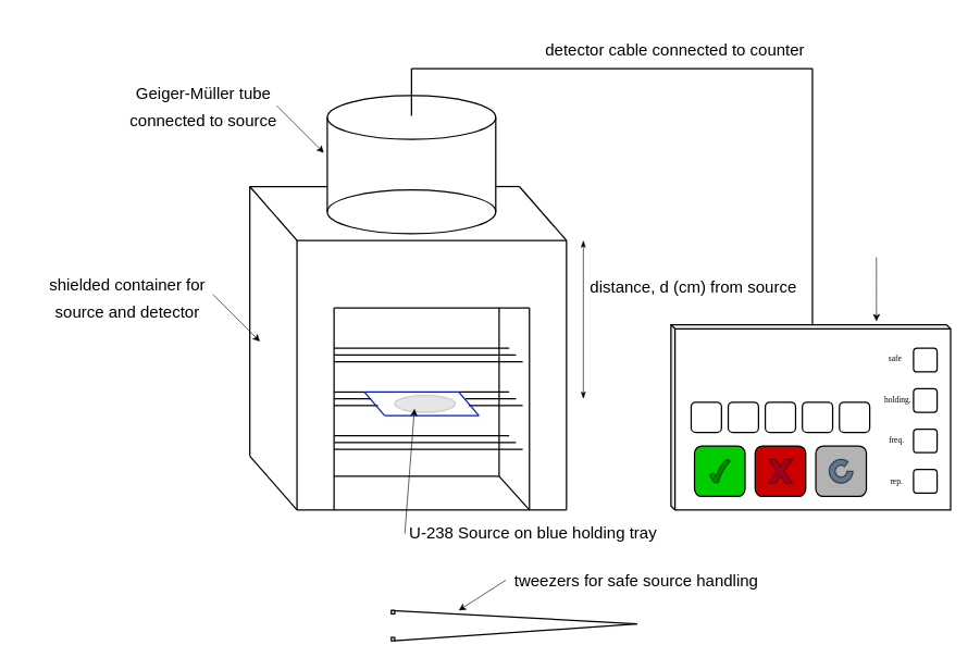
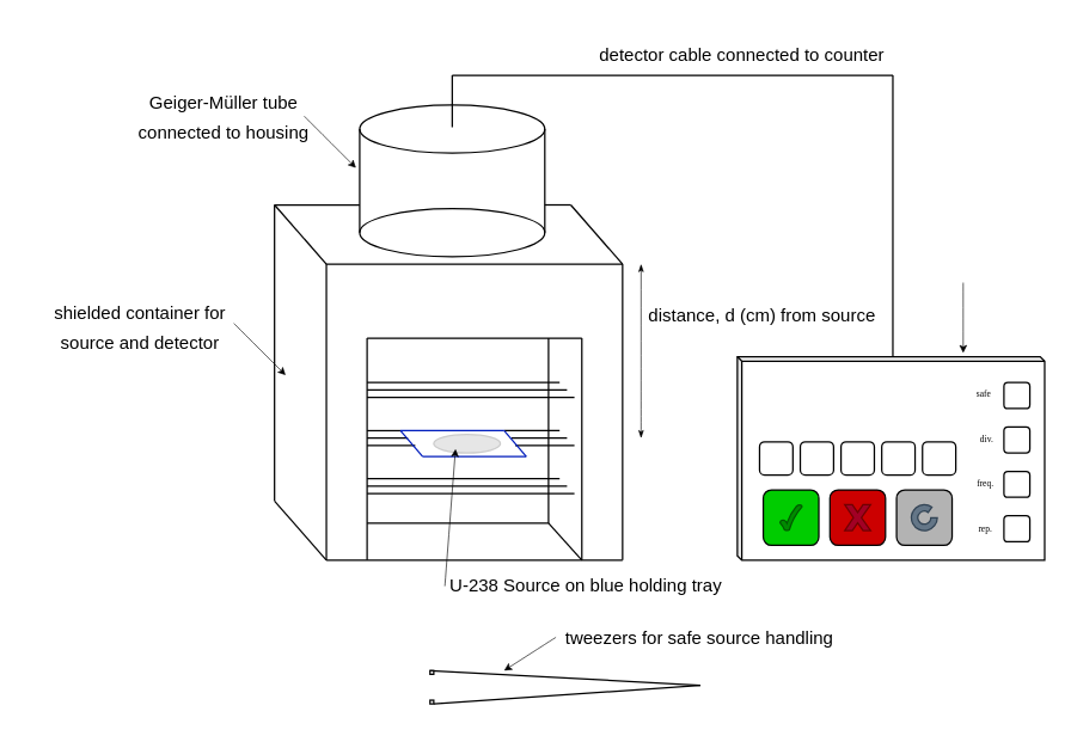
- <mxCell id="76" value="&lt;font style=&quot;font-size: 12px;&quot;&gt;Geiger-M&lt;span style=&quot;color: rgb(17, 17, 17); font-family: Roboto, Helvetica, sans-serif; text-align: left;&quot;&gt;ü&lt;/span&gt;ller tube connected to source&lt;/font&gt;" style="text;html=1;align=center;verticalAlign=middle;whiteSpace=wrap;rounded=0;fontSize=16;" parent="1" vertex="1"><mxGeometry x="74" y="62" width="151" height="30" as="geometry" /></mxCell>
+ <mxCell id="76" value="&lt;font style=&quot;font-size: 12px;&quot;&gt;Geiger-M&lt;span style=&quot;color: rgb(17, 17, 17); font-family: Roboto, Helvetica, sans-serif; text-align: left;&quot;&gt;ü&lt;/span&gt;ller tube connected to housing&lt;/font&gt;" style="text;html=1;align=center;verticalAlign=middle;whiteSpace=wrap;rounded=0;fontSize=16;" parent="1" vertex="1"><mxGeometry x="74" y="62" width="151" height="30" as="geometry" /></mxCell>
- <mxCell id="58" value="&lt;font face=&quot;Consolas&quot; style=&quot;font-size: 6px;&quot;&gt;holding.&lt;/font&gt;" style="text;html=1;align=center;verticalAlign=middle;resizable=0;points=[];autosize=1;strokeColor=none;fillColor=none;fontSize=16;container=0;" parent="1" vertex="1"><mxGeometry x="644.018" y="274.886" width="31" height="31" as="geometry" /></mxCell>
+ <mxCell id="58" value="&lt;font face=&quot;Consolas&quot; style=&quot;font-size: 6px;&quot;&gt;div.&lt;/font&gt;" style="text;html=1;align=center;verticalAlign=middle;resizable=0;points=[];autosize=1;strokeColor=none;fillColor=none;fontSize=16;container=0;" parent="1" vertex="1"><mxGeometry x="644.018" y="274.886" width="31" height="31" as="geometry" /></mxCell>
